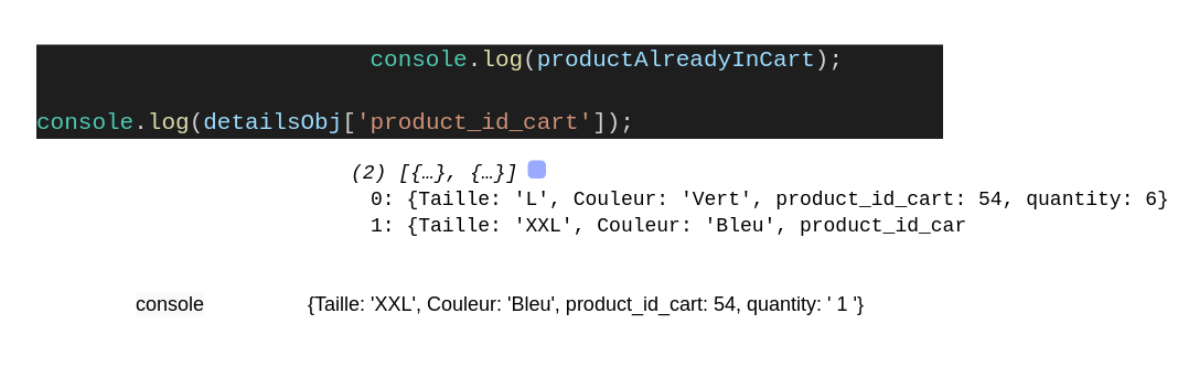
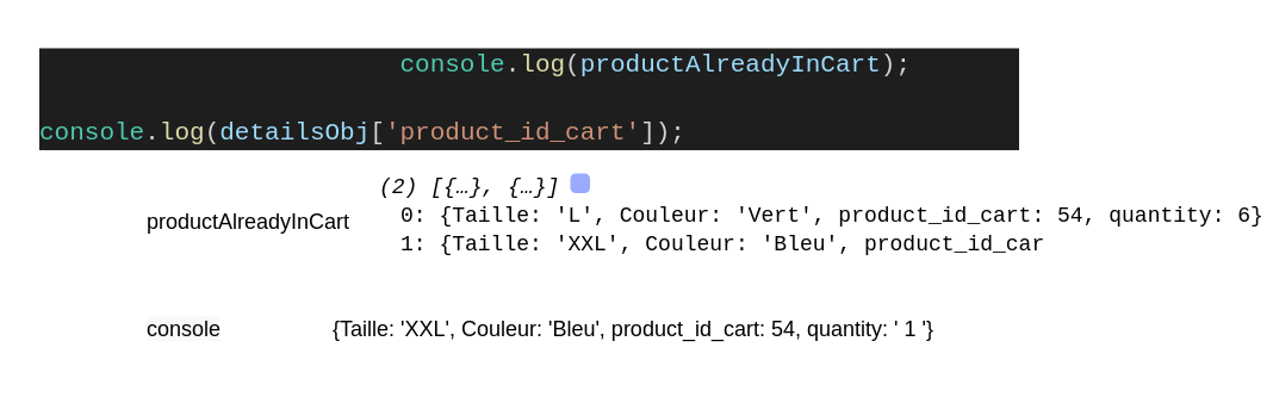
+ <mxCell id="3" value="productAlreadyInCart" style="text;whiteSpace=wrap;html=1;fillColor=default;" vertex="1" parent="1"><mxGeometry x="80" y="110" width="120" height="30" as="geometry" /></mxCell>
